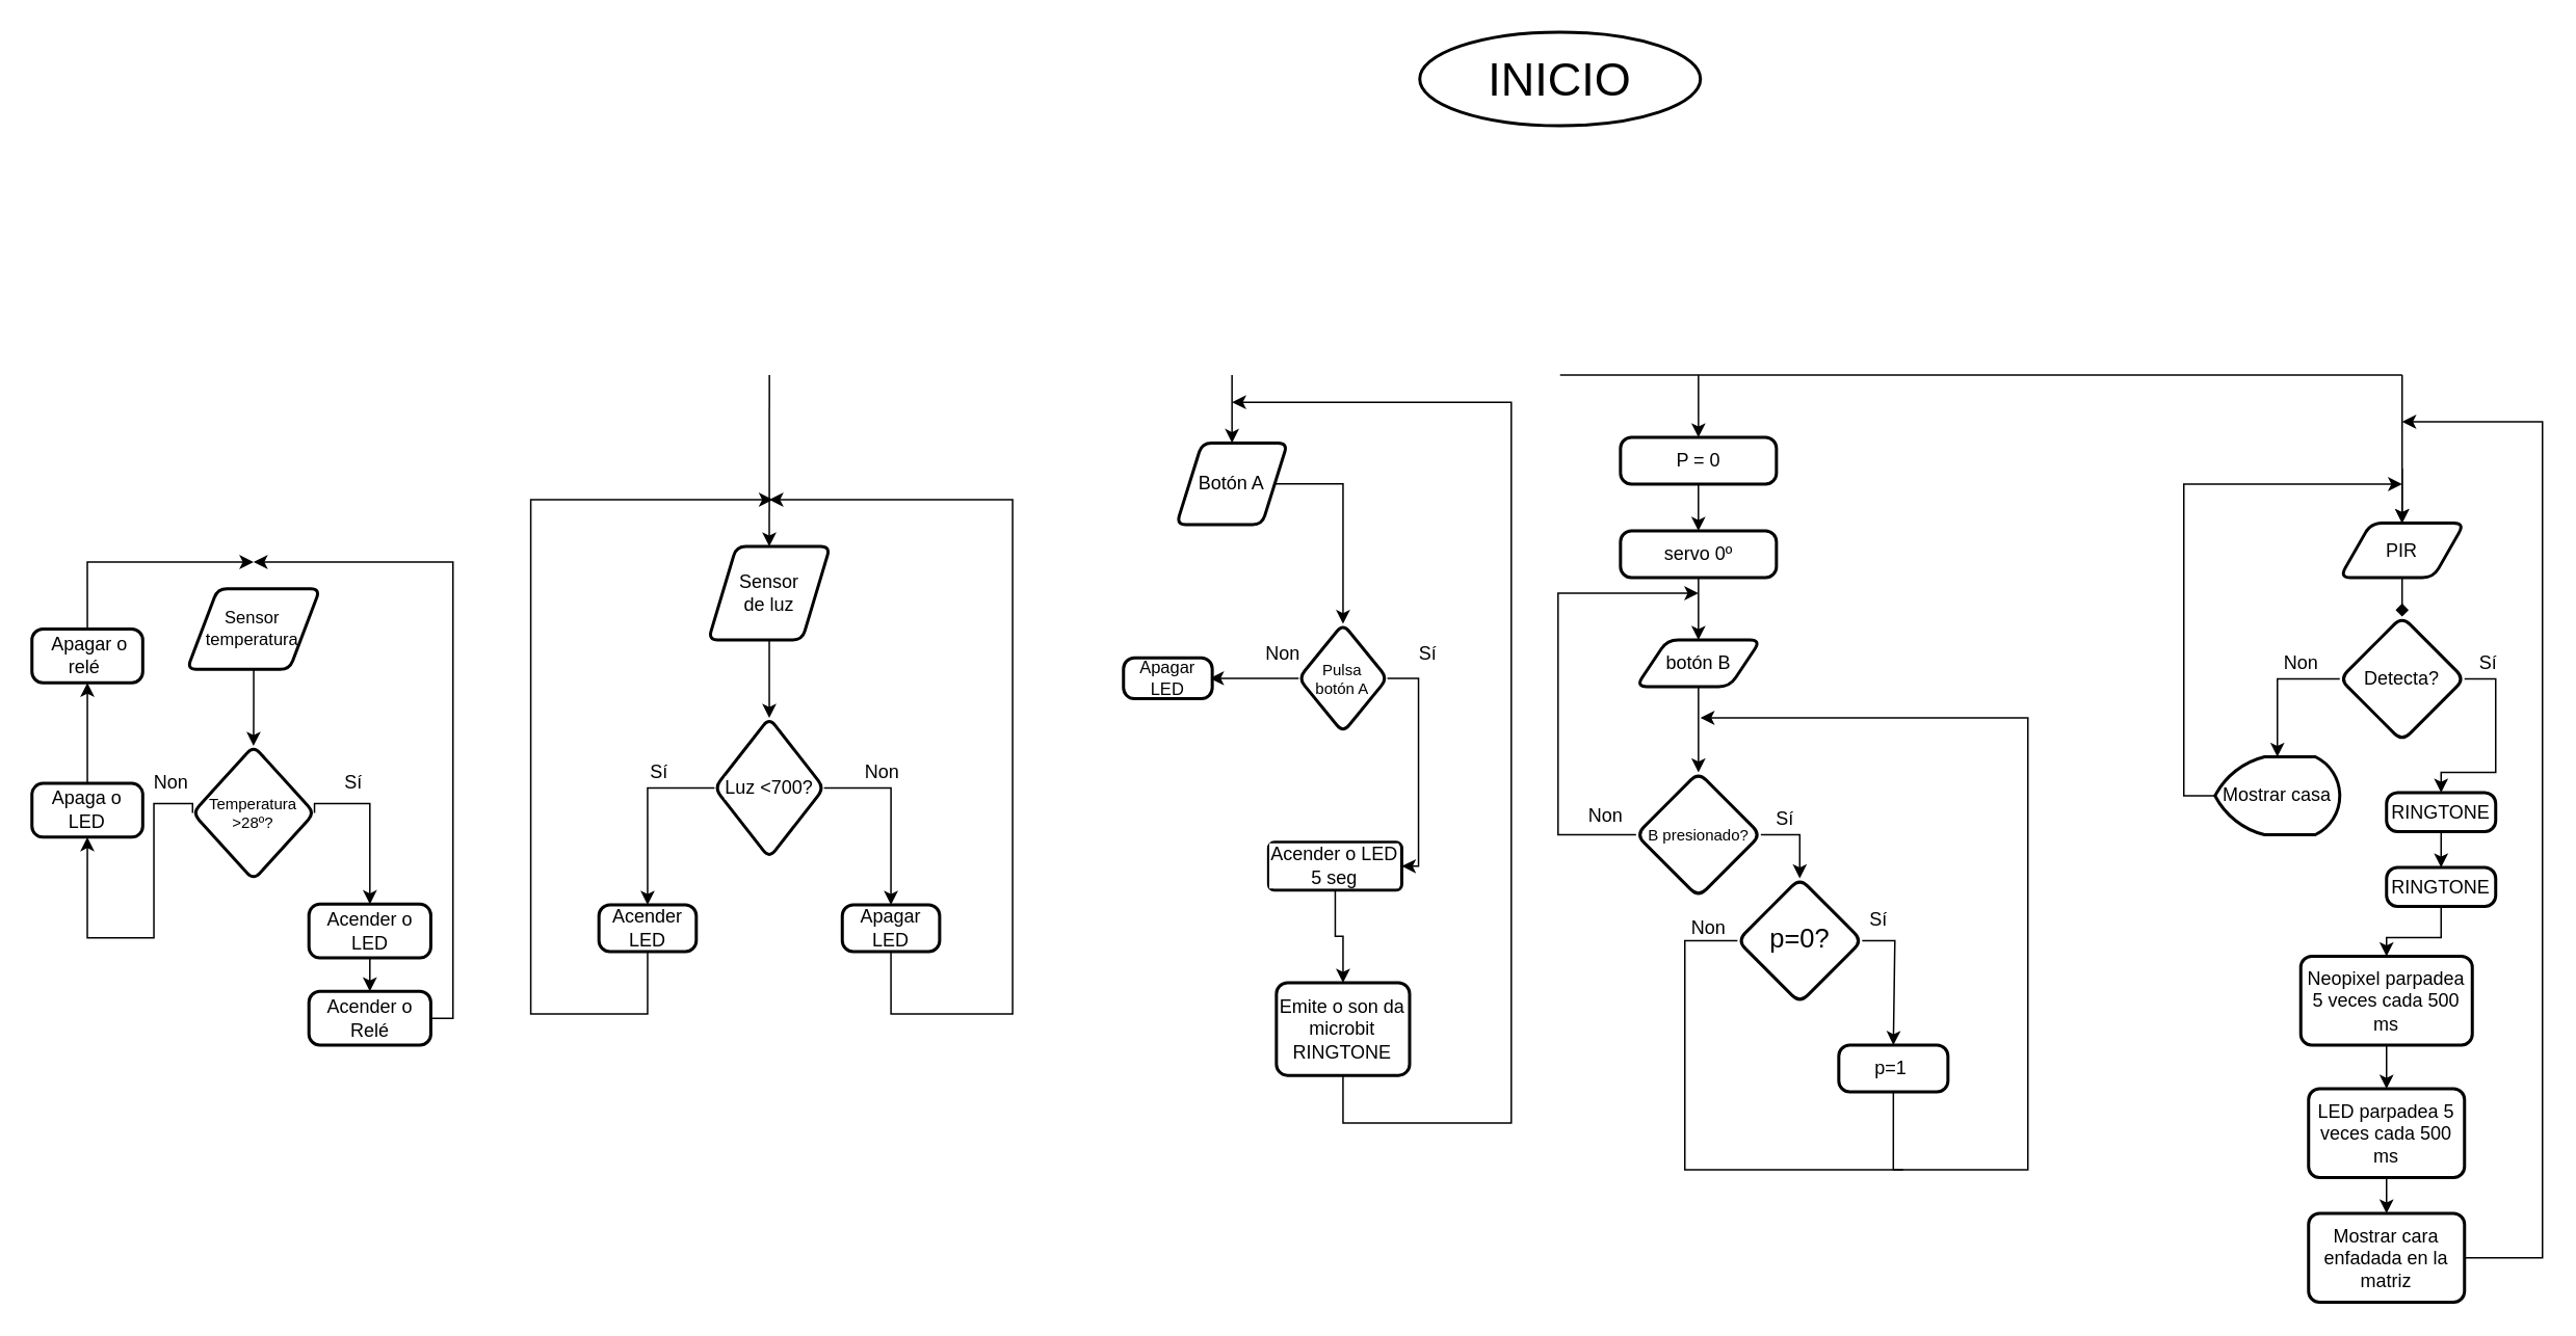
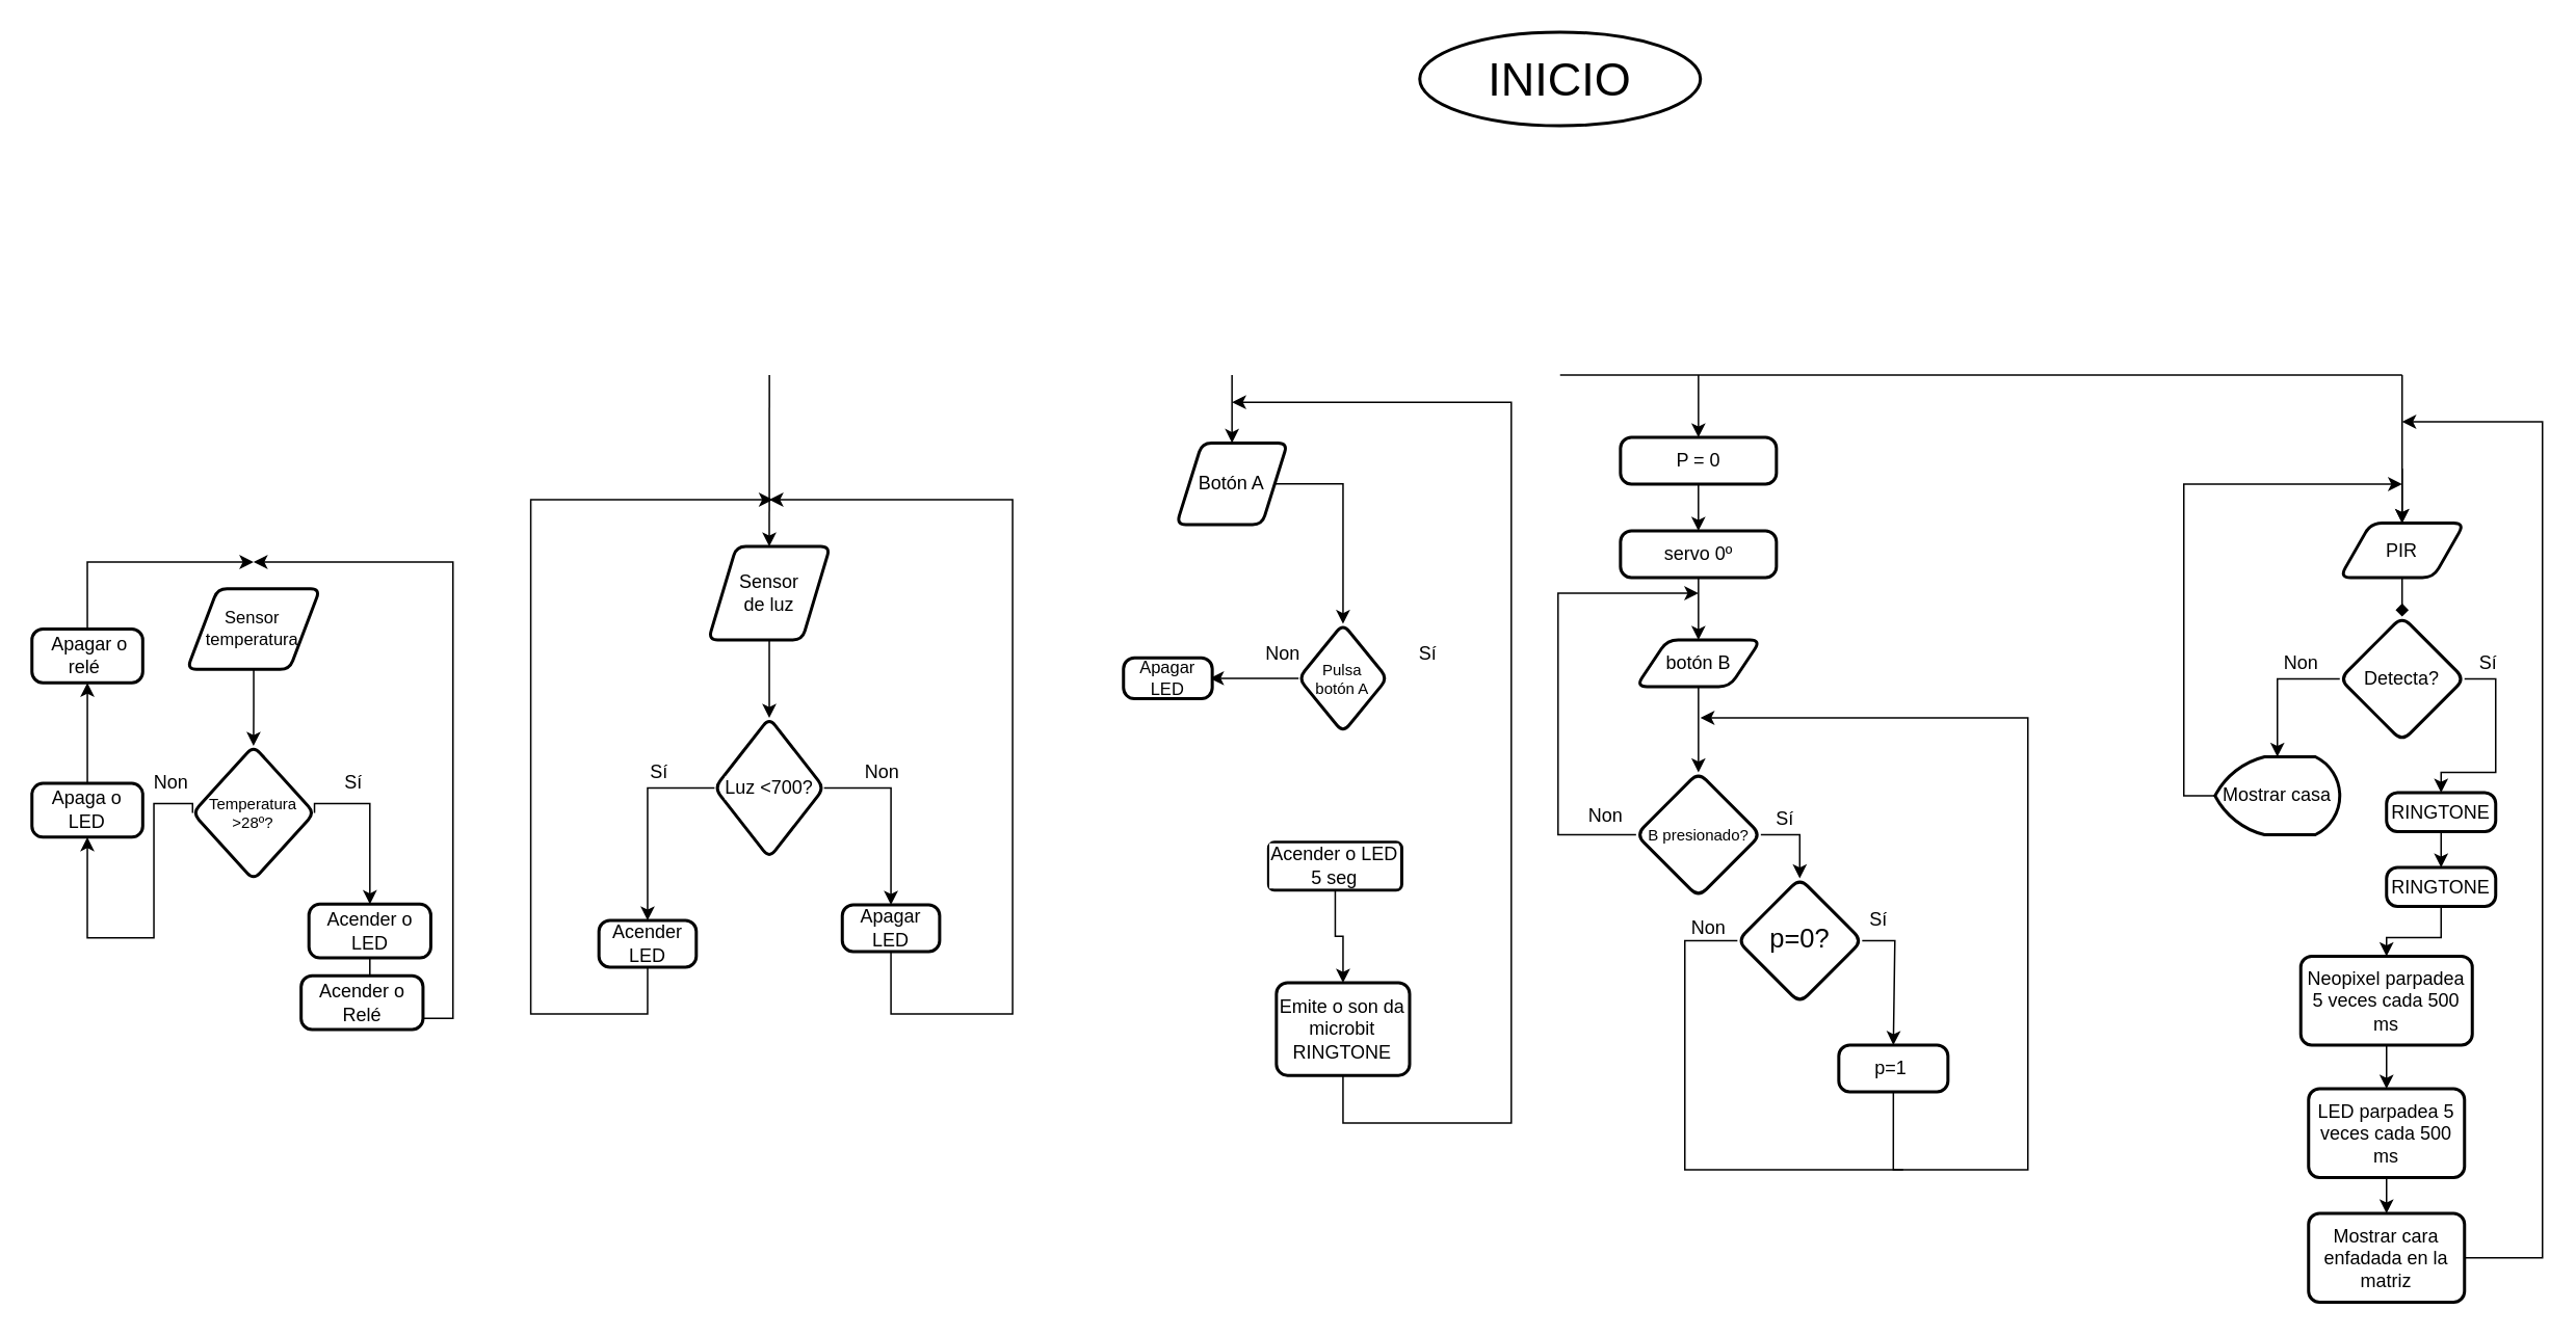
- <mxCell id="40" style="edgeStyle=orthogonalEdgeStyle;rounded=0;orthogonalLoop=1;jettySize=auto;html=1;exitX=1;exitY=0.5;exitDx=0;exitDy=0;entryX=1;entryY=0.5;entryDx=0;entryDy=0;" parent="32" source="42" target="37" edge="1"><mxGeometry relative="1" as="geometry" /></mxCell>
- <mxCell id="13" value="Acender LED" style="rounded=1;whiteSpace=wrap;html=1;absoluteArcSize=1;arcSize=14;strokeWidth=2;fontSize=12;labelBorderColor=none;labelBackgroundColor=none;container=0;" parent="1" vertex="1"><mxGeometry x="383.607" y="580" width="62.424" height="30" as="geometry" /></mxCell>
+ <mxCell id="13" value="Acender LED" style="rounded=1;whiteSpace=wrap;html=1;absoluteArcSize=1;arcSize=14;strokeWidth=2;fontSize=12;labelBorderColor=none;labelBackgroundColor=none;container=0;" parent="1" vertex="1"><mxGeometry x="383.607" y="590" width="62.424" height="30" as="geometry" /></mxCell>
- <mxCell id="31" value="Acender o Relé" style="rounded=1;whiteSpace=wrap;html=1;absoluteArcSize=1;arcSize=14;strokeWidth=2;movable=1;resizable=1;rotatable=1;deletable=1;editable=1;locked=0;connectable=1;container=0;" parent="16" vertex="1"><mxGeometry x="177.632" y="275.556" width="78.158" height="34.444" as="geometry" /></mxCell>
+ <mxCell id="31" value="Acender o Relé" style="rounded=1;whiteSpace=wrap;html=1;absoluteArcSize=1;arcSize=14;strokeWidth=2;movable=1;resizable=1;rotatable=1;deletable=1;editable=1;locked=0;connectable=1;container=0;" parent="16" vertex="1"><mxGeometry x="172.632" y="265.556" width="78.158" height="34.444" as="geometry" /></mxCell>
